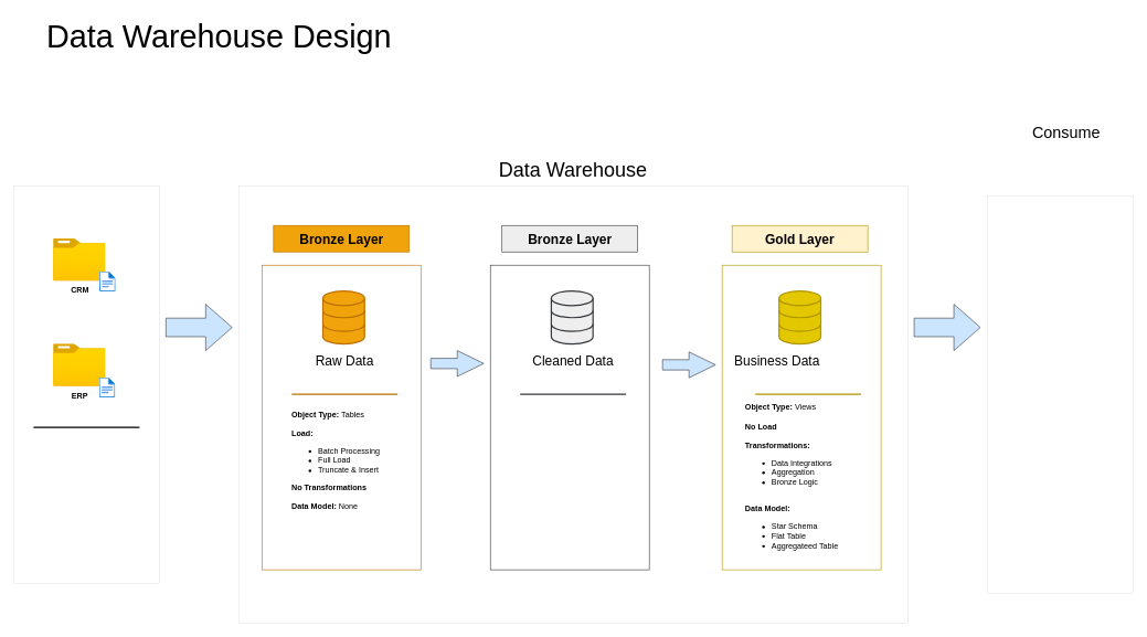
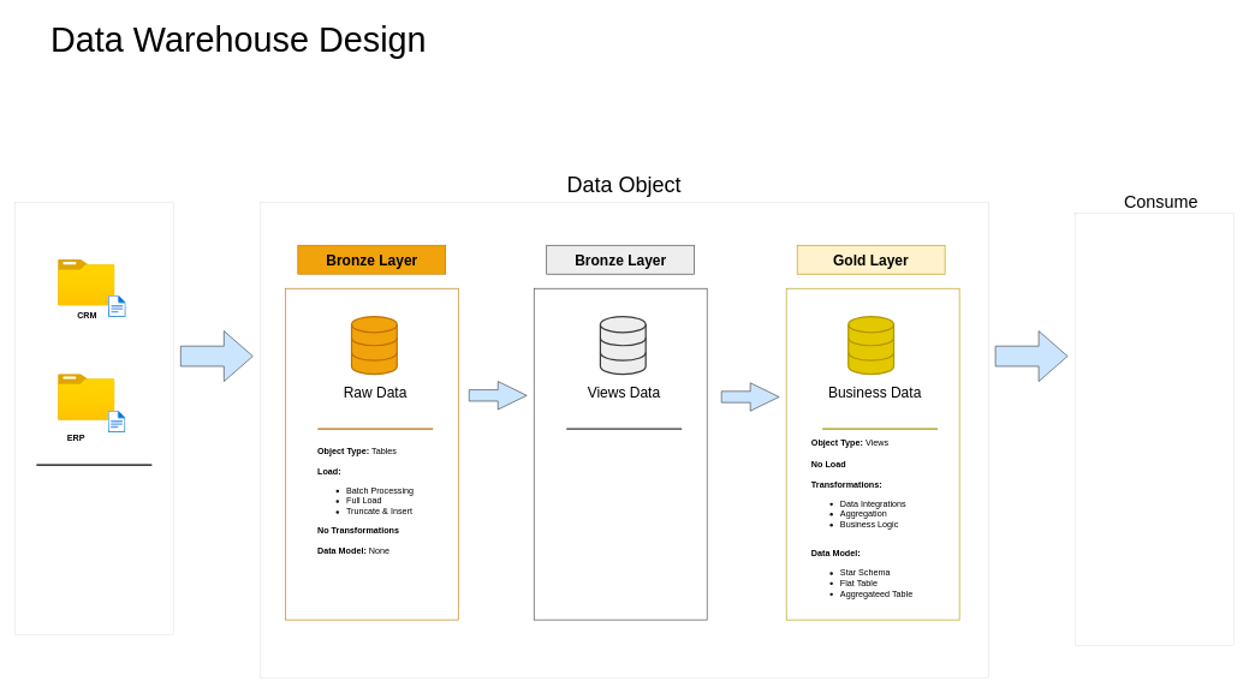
- <mxCell id="6" value="&lt;p&gt;Consume&lt;/p&gt;" style="text;html=1;align=center;verticalAlign=middle;whiteSpace=wrap;rounded=0;fontSize=24;fillColor=default;" vertex="1" parent="1"><mxGeometry x="1550" y="185" width="120" height="30" as="geometry" /></mxCell>
+ <mxCell id="6" value="&lt;p&gt;Consume&lt;/p&gt;" style="text;html=1;align=center;verticalAlign=middle;whiteSpace=wrap;rounded=0;fontSize=24;fillColor=default;" vertex="1" parent="1"><mxGeometry x="1550" y="265" width="120" height="30" as="geometry" /></mxCell>
- <mxCell id="4" value="&lt;p&gt;Data Warehouse&lt;/p&gt;" style="text;html=1;align=center;verticalAlign=middle;whiteSpace=wrap;rounded=0;fontSize=30;fillColor=default;" vertex="1" parent="1"><mxGeometry x="750" y="240" width="230" height="30" as="geometry" /></mxCell>
+ <mxCell id="4" value="&lt;p&gt;Data Object&lt;/p&gt;" style="text;html=1;align=center;verticalAlign=middle;whiteSpace=wrap;rounded=0;fontSize=30;fillColor=default;" vertex="1" parent="1"><mxGeometry x="750" y="240" width="230" height="30" as="geometry" /></mxCell>
- <mxCell id="27" value="Cleaned Data" style="text;html=1;align=center;verticalAlign=middle;whiteSpace=wrap;rounded=0;fontSize=20;" vertex="1" parent="1"><mxGeometry x="800" y="529" width="130" height="30" as="geometry" /></mxCell>
+ <mxCell id="27" value="Views Data" style="text;html=1;align=center;verticalAlign=middle;whiteSpace=wrap;rounded=0;fontSize=20;" vertex="1" parent="1"><mxGeometry x="800" y="529" width="130" height="30" as="geometry" /></mxCell>
- <mxCell id="31" value="Business Data" style="text;html=1;align=center;verticalAlign=middle;whiteSpace=wrap;rounded=0;fontSize=20;" vertex="1" parent="1"><mxGeometry x="1102.5" y="529" width="140" height="30" as="geometry" /></mxCell>
+ <mxCell id="31" value="Business Data" style="text;html=1;align=center;verticalAlign=middle;whiteSpace=wrap;rounded=0;fontSize=20;" vertex="1" parent="1"><mxGeometry x="1142.5" y="529" width="140" height="30" as="geometry" /></mxCell>
- <mxCell id="14" value="&lt;b&gt;ERP&lt;/b&gt;" style="text;html=1;align=center;verticalAlign=middle;whiteSpace=wrap;rounded=0;" vertex="1" parent="1"><mxGeometry x="89.5" y="583.12" width="60" height="30" as="geometry" /></mxCell>
+ <mxCell id="14" value="&lt;b&gt;ERP&lt;/b&gt;" style="text;html=1;align=center;verticalAlign=middle;whiteSpace=wrap;rounded=0;" vertex="1" parent="1"><mxGeometry x="74.5" y="593.12" width="60" height="30" as="geometry" /></mxCell>
- <mxCell id="33" value="&lt;b&gt;Object Type:&lt;/b&gt;&amp;nbsp;Views&lt;div&gt;&lt;br&gt;&lt;div&gt;&lt;b&gt;No Load&lt;/b&gt;&lt;/div&gt;&lt;/div&gt;&lt;div&gt;&lt;b&gt;&lt;br&gt;&lt;/b&gt;&lt;/div&gt;&lt;div&gt;&lt;b&gt;Transformations:&lt;/b&gt;&lt;/div&gt;&lt;div&gt;&lt;ul&gt;&lt;li&gt;Data Integrations&lt;/li&gt;&lt;li&gt;Aggregation&lt;/li&gt;&lt;li&gt;Bronze Logic&lt;/li&gt;&lt;/ul&gt;&lt;/div&gt;&lt;div&gt;&lt;br&gt;&lt;/div&gt;&lt;div&gt;&lt;b&gt;Data Model:&lt;/b&gt;&amp;nbsp;&lt;/div&gt;&lt;div&gt;&lt;ul&gt;&lt;li&gt;Star Schema&lt;/li&gt;&lt;li&gt;Flat Table&lt;/li&gt;&lt;li&gt;Aggregateed Table&lt;/li&gt;&lt;/ul&gt;&lt;/div&gt;" style="text;html=1;align=left;verticalAlign=middle;whiteSpace=wrap;rounded=0;spacing=0;" vertex="1" parent="1"><mxGeometry x="1125" y="680" width="175" height="90" as="geometry" /></mxCell>
+ <mxCell id="33" value="&lt;b&gt;Object Type:&lt;/b&gt;&amp;nbsp;Views&lt;div&gt;&lt;br&gt;&lt;div&gt;&lt;b&gt;No Load&lt;/b&gt;&lt;/div&gt;&lt;/div&gt;&lt;div&gt;&lt;b&gt;&lt;br&gt;&lt;/b&gt;&lt;/div&gt;&lt;div&gt;&lt;b&gt;Transformations:&lt;/b&gt;&lt;/div&gt;&lt;div&gt;&lt;ul&gt;&lt;li&gt;Data Integrations&lt;/li&gt;&lt;li&gt;Aggregation&lt;/li&gt;&lt;li&gt;Business Logic&lt;/li&gt;&lt;/ul&gt;&lt;/div&gt;&lt;div&gt;&lt;br&gt;&lt;/div&gt;&lt;div&gt;&lt;b&gt;Data Model:&lt;/b&gt;&amp;nbsp;&lt;/div&gt;&lt;div&gt;&lt;ul&gt;&lt;li&gt;Star Schema&lt;/li&gt;&lt;li&gt;Flat Table&lt;/li&gt;&lt;li&gt;Aggregateed Table&lt;/li&gt;&lt;/ul&gt;&lt;/div&gt;" style="text;html=1;align=left;verticalAlign=middle;whiteSpace=wrap;rounded=0;spacing=0;" vertex="1" parent="1"><mxGeometry x="1125" y="680" width="175" height="90" as="geometry" /></mxCell>
